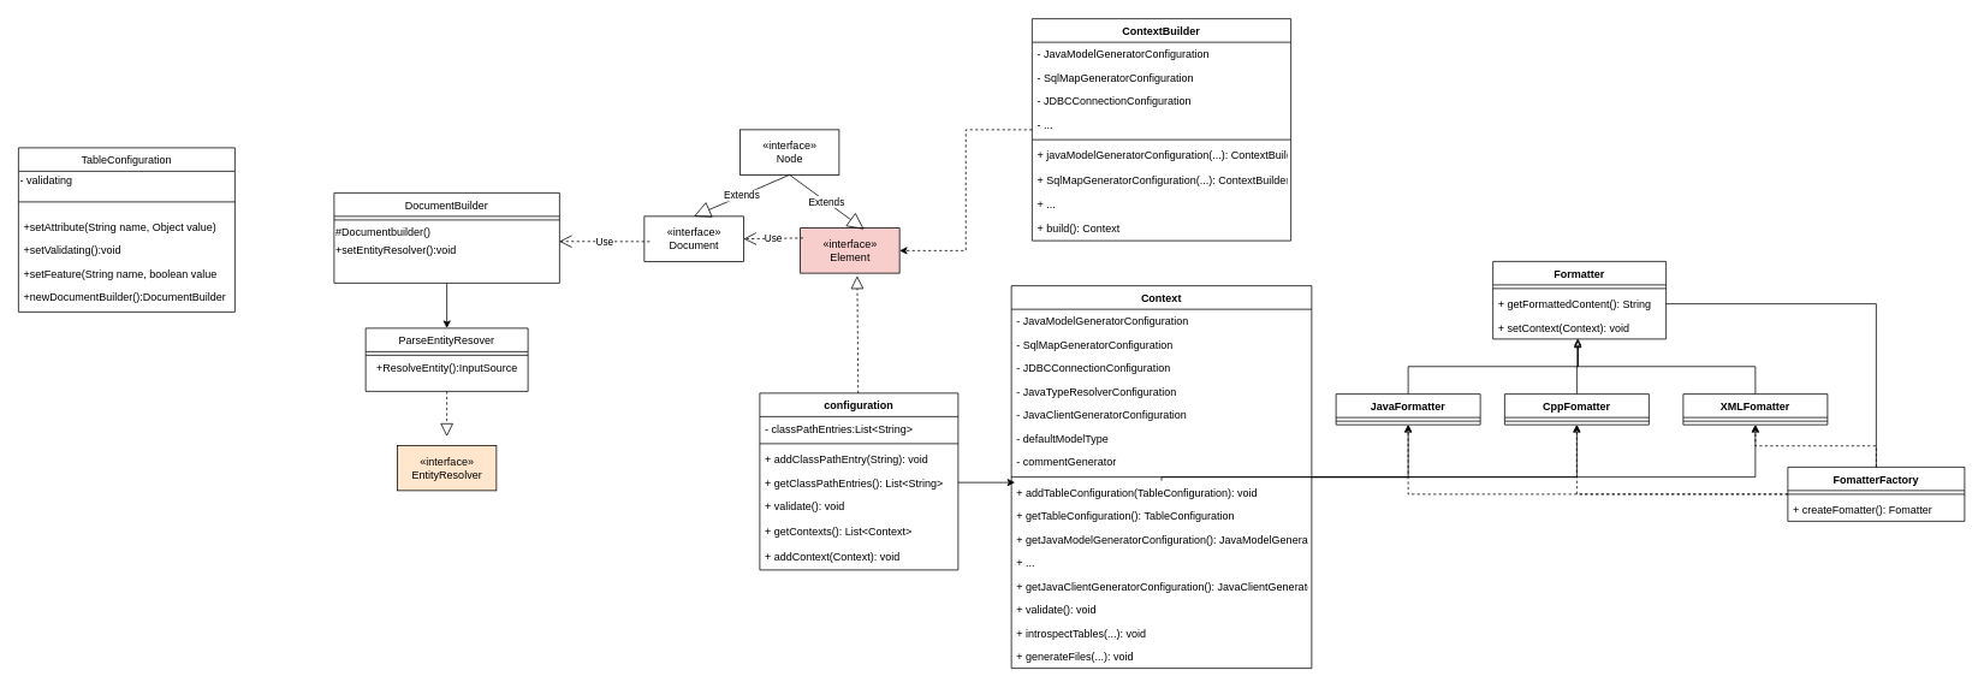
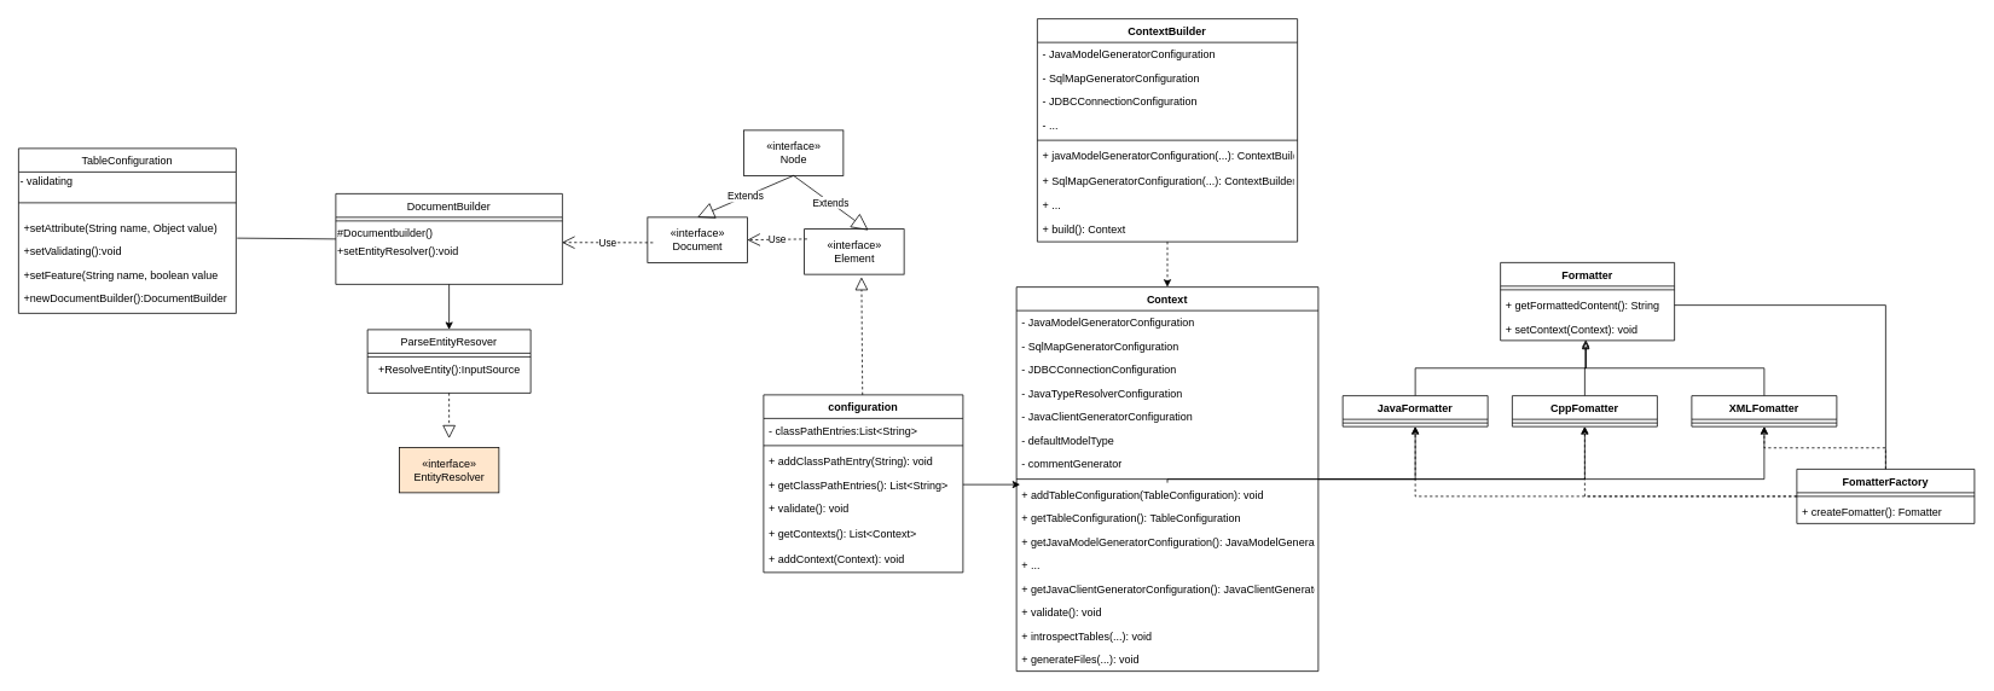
- <mxCell id="29" style="edgeStyle=orthogonalEdgeStyle;rounded=0;orthogonalLoop=1;jettySize=auto;html=1;dashed=1;" parent="1" source="30" target="80" edge="1"><mxGeometry relative="1" as="geometry" /></mxCell>
+ <mxCell id="29" style="edgeStyle=orthogonalEdgeStyle;rounded=0;orthogonalLoop=1;jettySize=auto;html=1;entryX=0.5;entryY=0;entryDx=0;entryDy=0;dashed=1;" parent="1" source="30" target="12" edge="1"><mxGeometry relative="1" as="geometry" /></mxCell>
+ <mxCell id="77" value="" style="endArrow=none;html=1;rounded=0;entryX=0;entryY=0.5;entryDx=0;entryDy=0;exitX=1.005;exitY=0.962;exitDx=0;exitDy=0;exitPerimeter=0;" parent="1" source="65" target="73" edge="1"><mxGeometry width="50" height="50" relative="1" as="geometry"><mxPoint x="260" y="293" as="sourcePoint" /><mxPoint x="310" y="243" as="targetPoint" /></mxGeometry></mxCell>
- <mxCell id="80" value="«interface»&lt;br&gt;Element" style="html=1;fontColor=default;fillColor=#f8cecc;" parent="1" vertex="1"><mxGeometry x="887" y="252" width="110" height="50" as="geometry" /></mxCell>
+ <mxCell id="80" value="«interface»&lt;br&gt;Element" style="html=1;fontColor=default;" parent="1" vertex="1"><mxGeometry x="887" y="252" width="110" height="50" as="geometry" /></mxCell>
